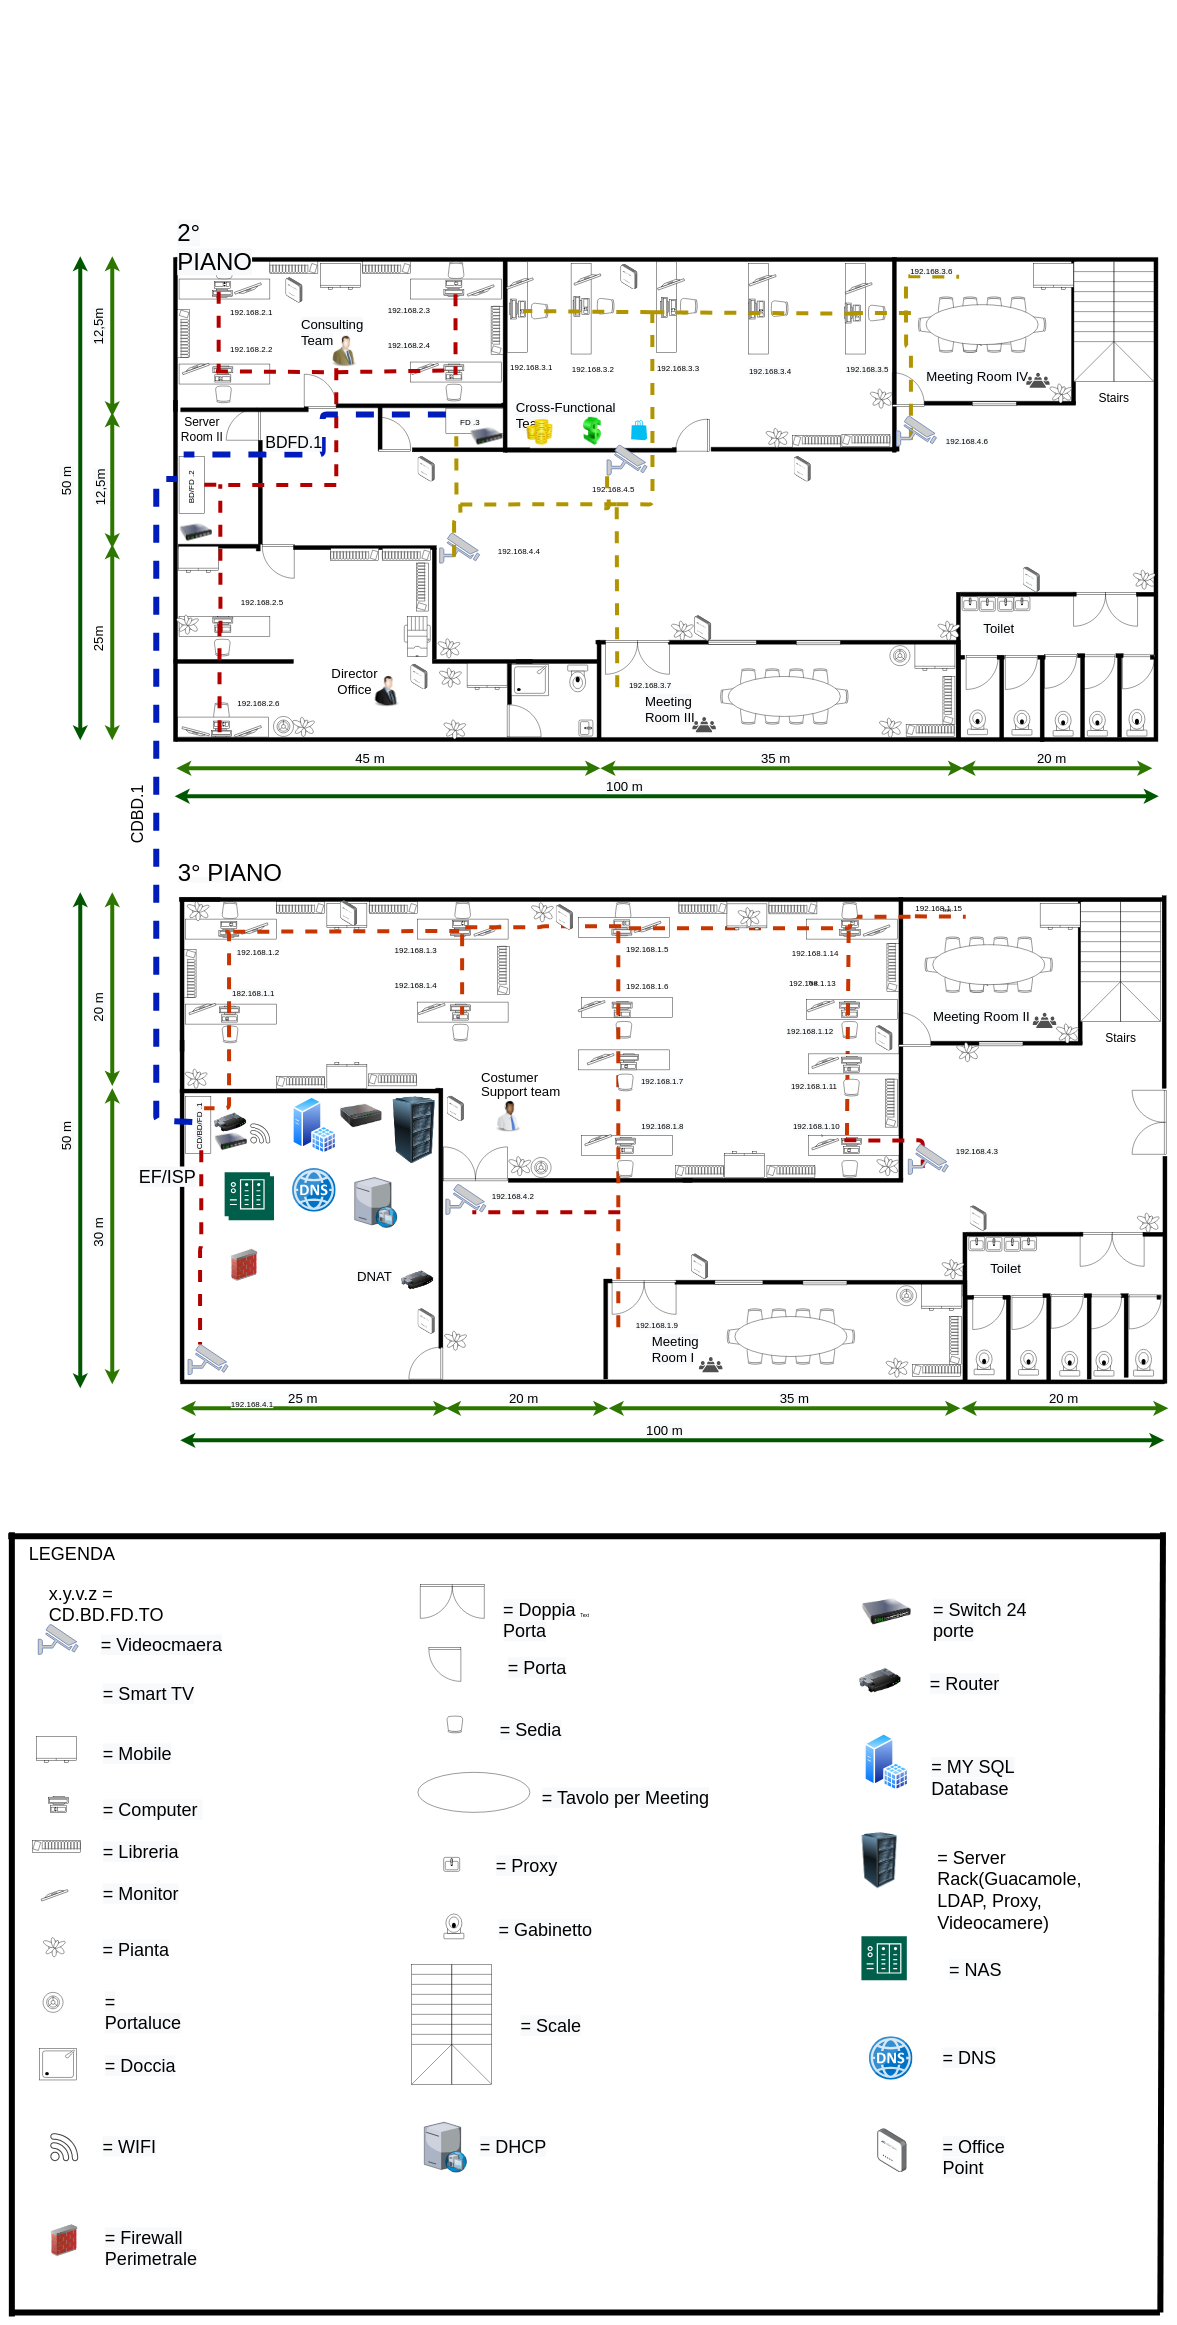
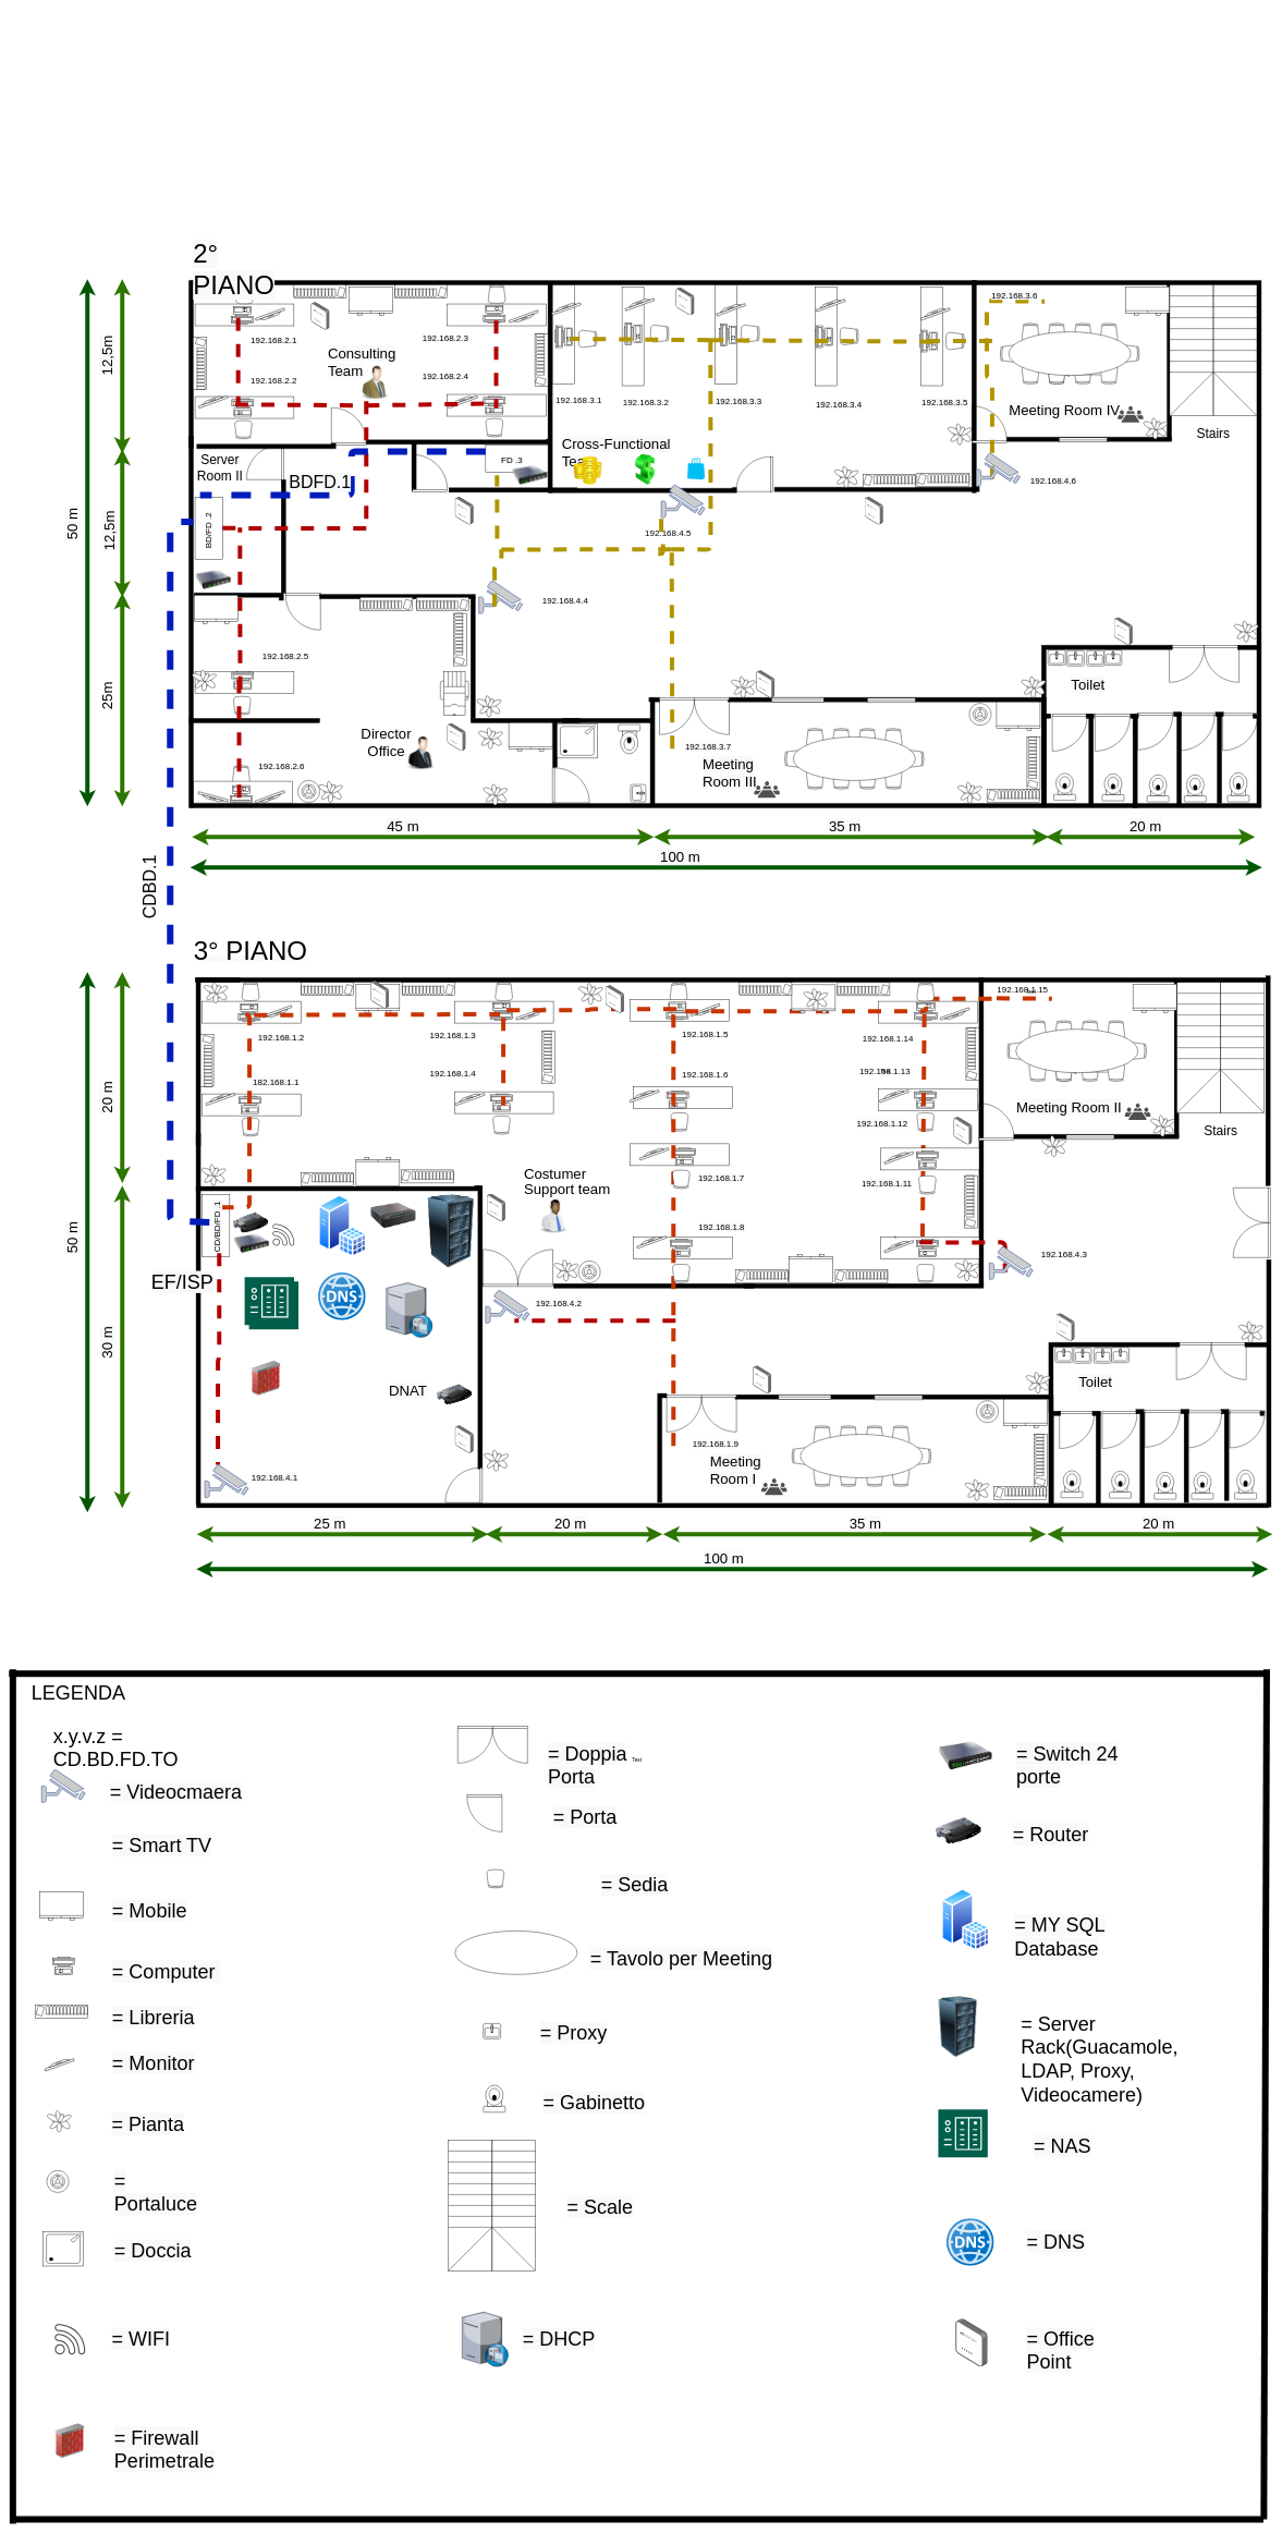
- <mxCell id="385" value="&lt;span style=&quot;color: rgb(0 , 0 , 0) ; font-family: &amp;#34;helvetica&amp;#34; ; font-size: 20px ; font-style: normal ; font-weight: 400 ; letter-spacing: normal ; text-align: center ; text-indent: 0px ; text-transform: none ; word-spacing: 0px ; background-color: rgb(248 , 249 , 250) ; float: none ; display: inline&quot;&gt;192.168.1.10&lt;/span&gt;" style="text;whiteSpace=wrap;html=1;" parent="1" vertex="1"><mxGeometry x="1980" y="2796.5" width="130" height="30" as="geometry" /></mxCell>
- <mxCell id="451" value="&lt;!--StartFragment--&gt;&lt;span style=&quot;color: rgb(0, 0, 0); font-family: helvetica; font-size: 20px; font-style: normal; font-variant-ligatures: normal; font-variant-caps: normal; font-weight: 400; letter-spacing: normal; orphans: 2; text-align: center; text-indent: 0px; text-transform: none; widows: 2; word-spacing: 0px; -webkit-text-stroke-width: 0px; background-color: rgb(248, 249, 250); text-decoration-style: initial; text-decoration-color: initial; float: none; display: inline !important;&quot;&gt;192.168.4.1&lt;/span&gt;&lt;!--EndFragment--&gt;" style="text;whiteSpace=wrap;html=1;" parent="1" vertex="1"><mxGeometry x="575" y="3490" width="130" height="30" as="geometry" /></mxCell>
+ <mxCell id="451" value="&lt;!--StartFragment--&gt;&lt;span style=&quot;color: rgb(0, 0, 0); font-family: helvetica; font-size: 20px; font-style: normal; font-variant-ligatures: normal; font-variant-caps: normal; font-weight: 400; letter-spacing: normal; orphans: 2; text-align: center; text-indent: 0px; text-transform: none; widows: 2; word-spacing: 0px; -webkit-text-stroke-width: 0px; background-color: rgb(248, 249, 250); text-decoration-style: initial; text-decoration-color: initial; float: none; display: inline !important;&quot;&gt;192.168.4.1&lt;/span&gt;&lt;!--EndFragment--&gt;" style="text;whiteSpace=wrap;html=1;" parent="1" vertex="1"><mxGeometry x="575" y="3370" width="130" height="30" as="geometry" /></mxCell>
- <mxCell id="489" value="&lt;span style=&quot;color: rgb(0 , 0 , 0) ; font-family: &amp;#34;calibri&amp;#34; , sans-serif ; font-size: 45px ; font-style: normal ; font-weight: 400 ; letter-spacing: normal ; text-align: left ; text-indent: 0px ; text-transform: none ; word-spacing: 0px ; background-color: rgb(248 , 249 , 250) ; float: none ; display: inline&quot;&gt;= Sedia&lt;/span&gt;" style="text;whiteSpace=wrap;html=1;" parent="1" vertex="1"><mxGeometry x="1247" y="4290.5" width="210" height="40" as="geometry" /></mxCell>
+ <mxCell id="489" value="&lt;span style=&quot;color: rgb(0 , 0 , 0) ; font-family: &amp;#34;calibri&amp;#34; , sans-serif ; font-size: 45px ; font-style: normal ; font-weight: 400 ; letter-spacing: normal ; text-align: left ; text-indent: 0px ; text-transform: none ; word-spacing: 0px ; background-color: rgb(248 , 249 , 250) ; float: none ; display: inline&quot;&gt;= Sedia&lt;/span&gt;" style="text;whiteSpace=wrap;html=1;" parent="1" vertex="1"><mxGeometry x="1377" y="4290.5" width="210" height="40" as="geometry" /></mxCell>
